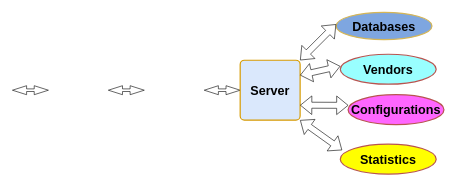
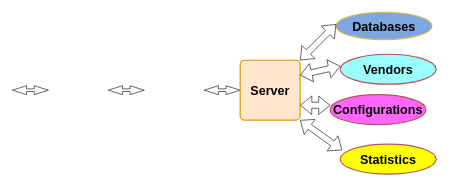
- <mxCell id="5" value="&lt;b&gt;Server&lt;/b&gt;" style="rounded=1;whiteSpace=wrap;html=1;absoluteArcSize=1;arcSize=14;strokeWidth=2;fontSize=21;fillColor=#dae8fc;strokeColor=#d79b00;" parent="1" vertex="1"><mxGeometry x="400" y="100" width="100" height="100" as="geometry" /></mxCell>
+ <mxCell id="5" value="&lt;b&gt;Server&lt;/b&gt;" style="rounded=1;whiteSpace=wrap;html=1;absoluteArcSize=1;arcSize=14;strokeWidth=2;fontSize=21;fillColor=#ffe6cc;strokeColor=#d79b00;" parent="1" vertex="1"><mxGeometry x="400" y="100" width="100" height="100" as="geometry" /></mxCell>
- <mxCell id="9" value="&lt;b&gt;Configurations&lt;/b&gt;" style="strokeWidth=2;html=1;shape=mxgraph.flowchart.start_1;whiteSpace=wrap;fontSize=21;fillColor=#FF66FF;strokeColor=#b85450;" vertex="1" parent="1"><mxGeometry x="580" y="157.5" width="160" height="50" as="geometry" /></mxCell>
+ <mxCell id="9" value="&lt;b&gt;Configurations&lt;/b&gt;" style="strokeWidth=2;html=1;shape=mxgraph.flowchart.start_1;whiteSpace=wrap;fontSize=21;fillColor=#FF66FF;strokeColor=#b85450;" vertex="1" parent="1"><mxGeometry x="550" y="157.5" width="160" height="50" as="geometry" /></mxCell>
